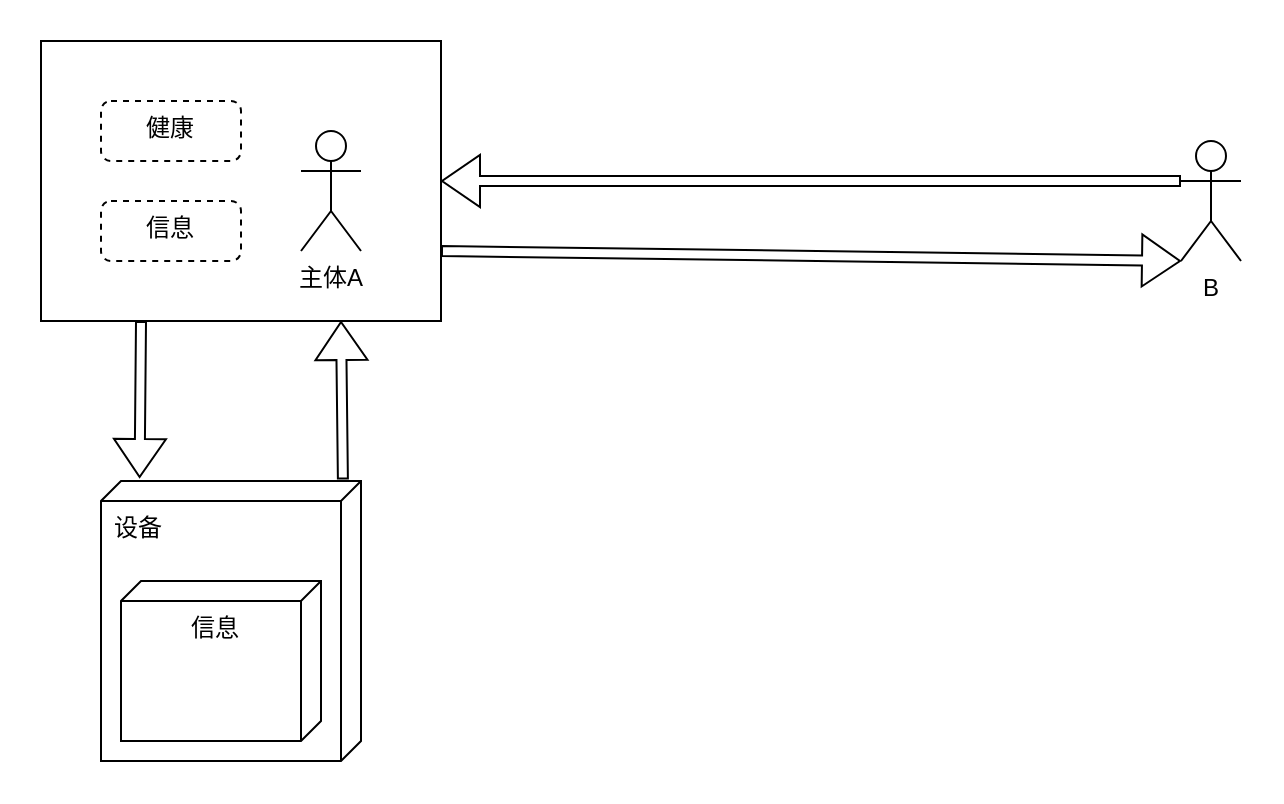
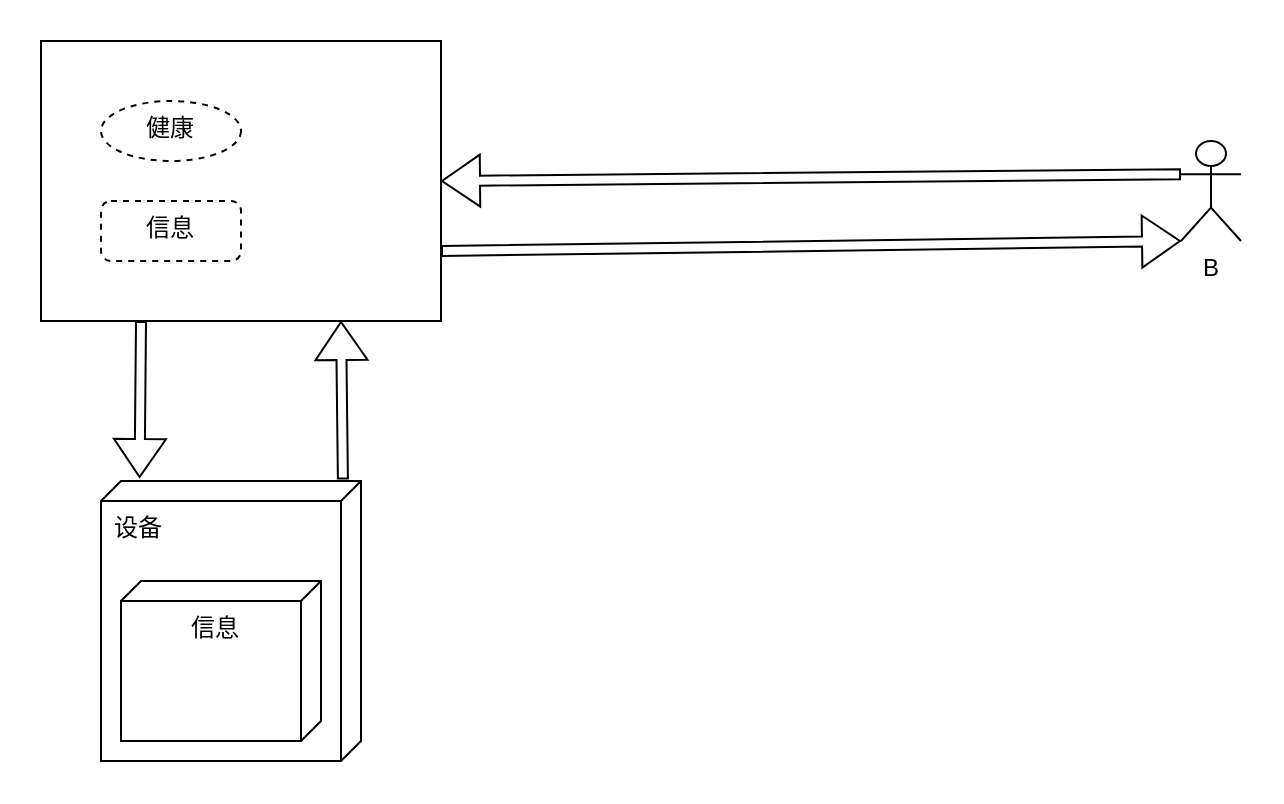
- <mxCell id="7" value="健康" style="html=1;align=center;verticalAlign=top;rounded=1;absoluteArcSize=1;arcSize=10;dashed=1;whiteSpace=wrap;" vertex="1" parent="3"><mxGeometry x="30" y="30" width="70" height="30" as="geometry" /></mxCell>
+ <mxCell id="7" value="健康" style="ellipse;html=1;align=center;verticalAlign=top;absoluteArcSize=1;arcSize=10;dashed=1;whiteSpace=wrap;" vertex="1" parent="3"><mxGeometry x="30" y="30" width="70" height="30" as="geometry" /></mxCell>
- <mxCell id="6" value="主体A" style="shape=umlActor;verticalLabelPosition=bottom;verticalAlign=top;html=1;" vertex="1" parent="5"><mxGeometry x="100" y="15" width="30" height="60" as="geometry" /></mxCell>
- <mxCell id="2" value="B" style="shape=umlActor;verticalLabelPosition=bottom;verticalAlign=top;html=1;" vertex="1" parent="1"><mxGeometry x="590" y="70" width="30" height="60" as="geometry" /></mxCell>
+ <mxCell id="2" value="B" style="shape=umlActor;verticalLabelPosition=bottom;verticalAlign=top;html=1;" vertex="1" parent="1"><mxGeometry x="590" y="70" width="30" height="50" as="geometry" /></mxCell>
